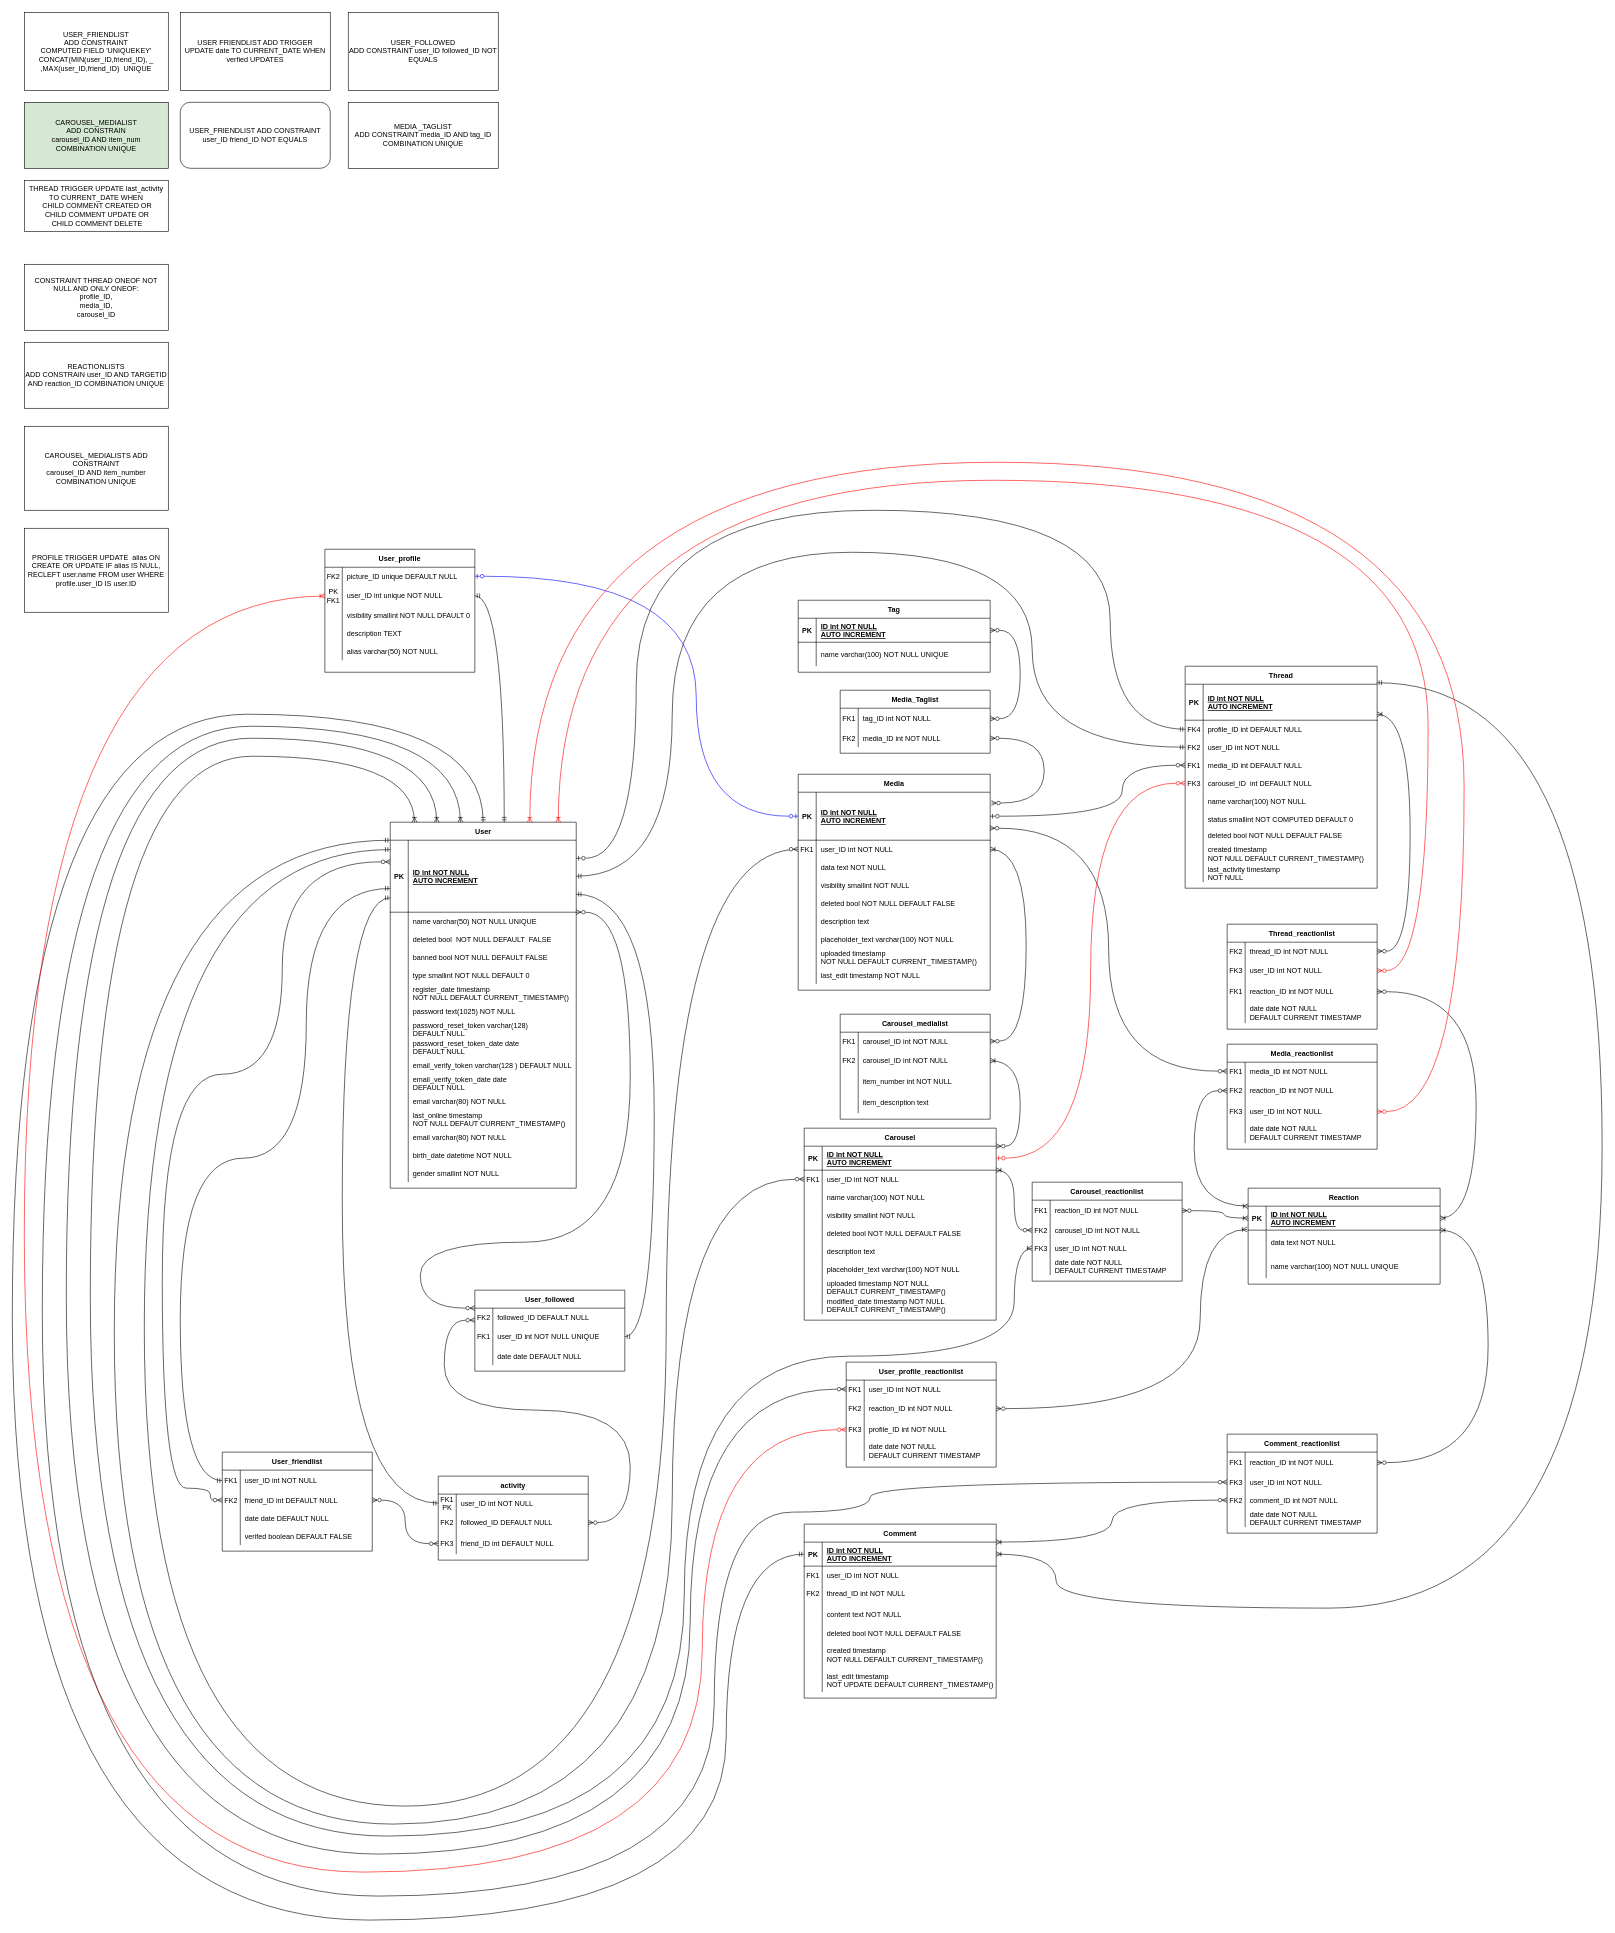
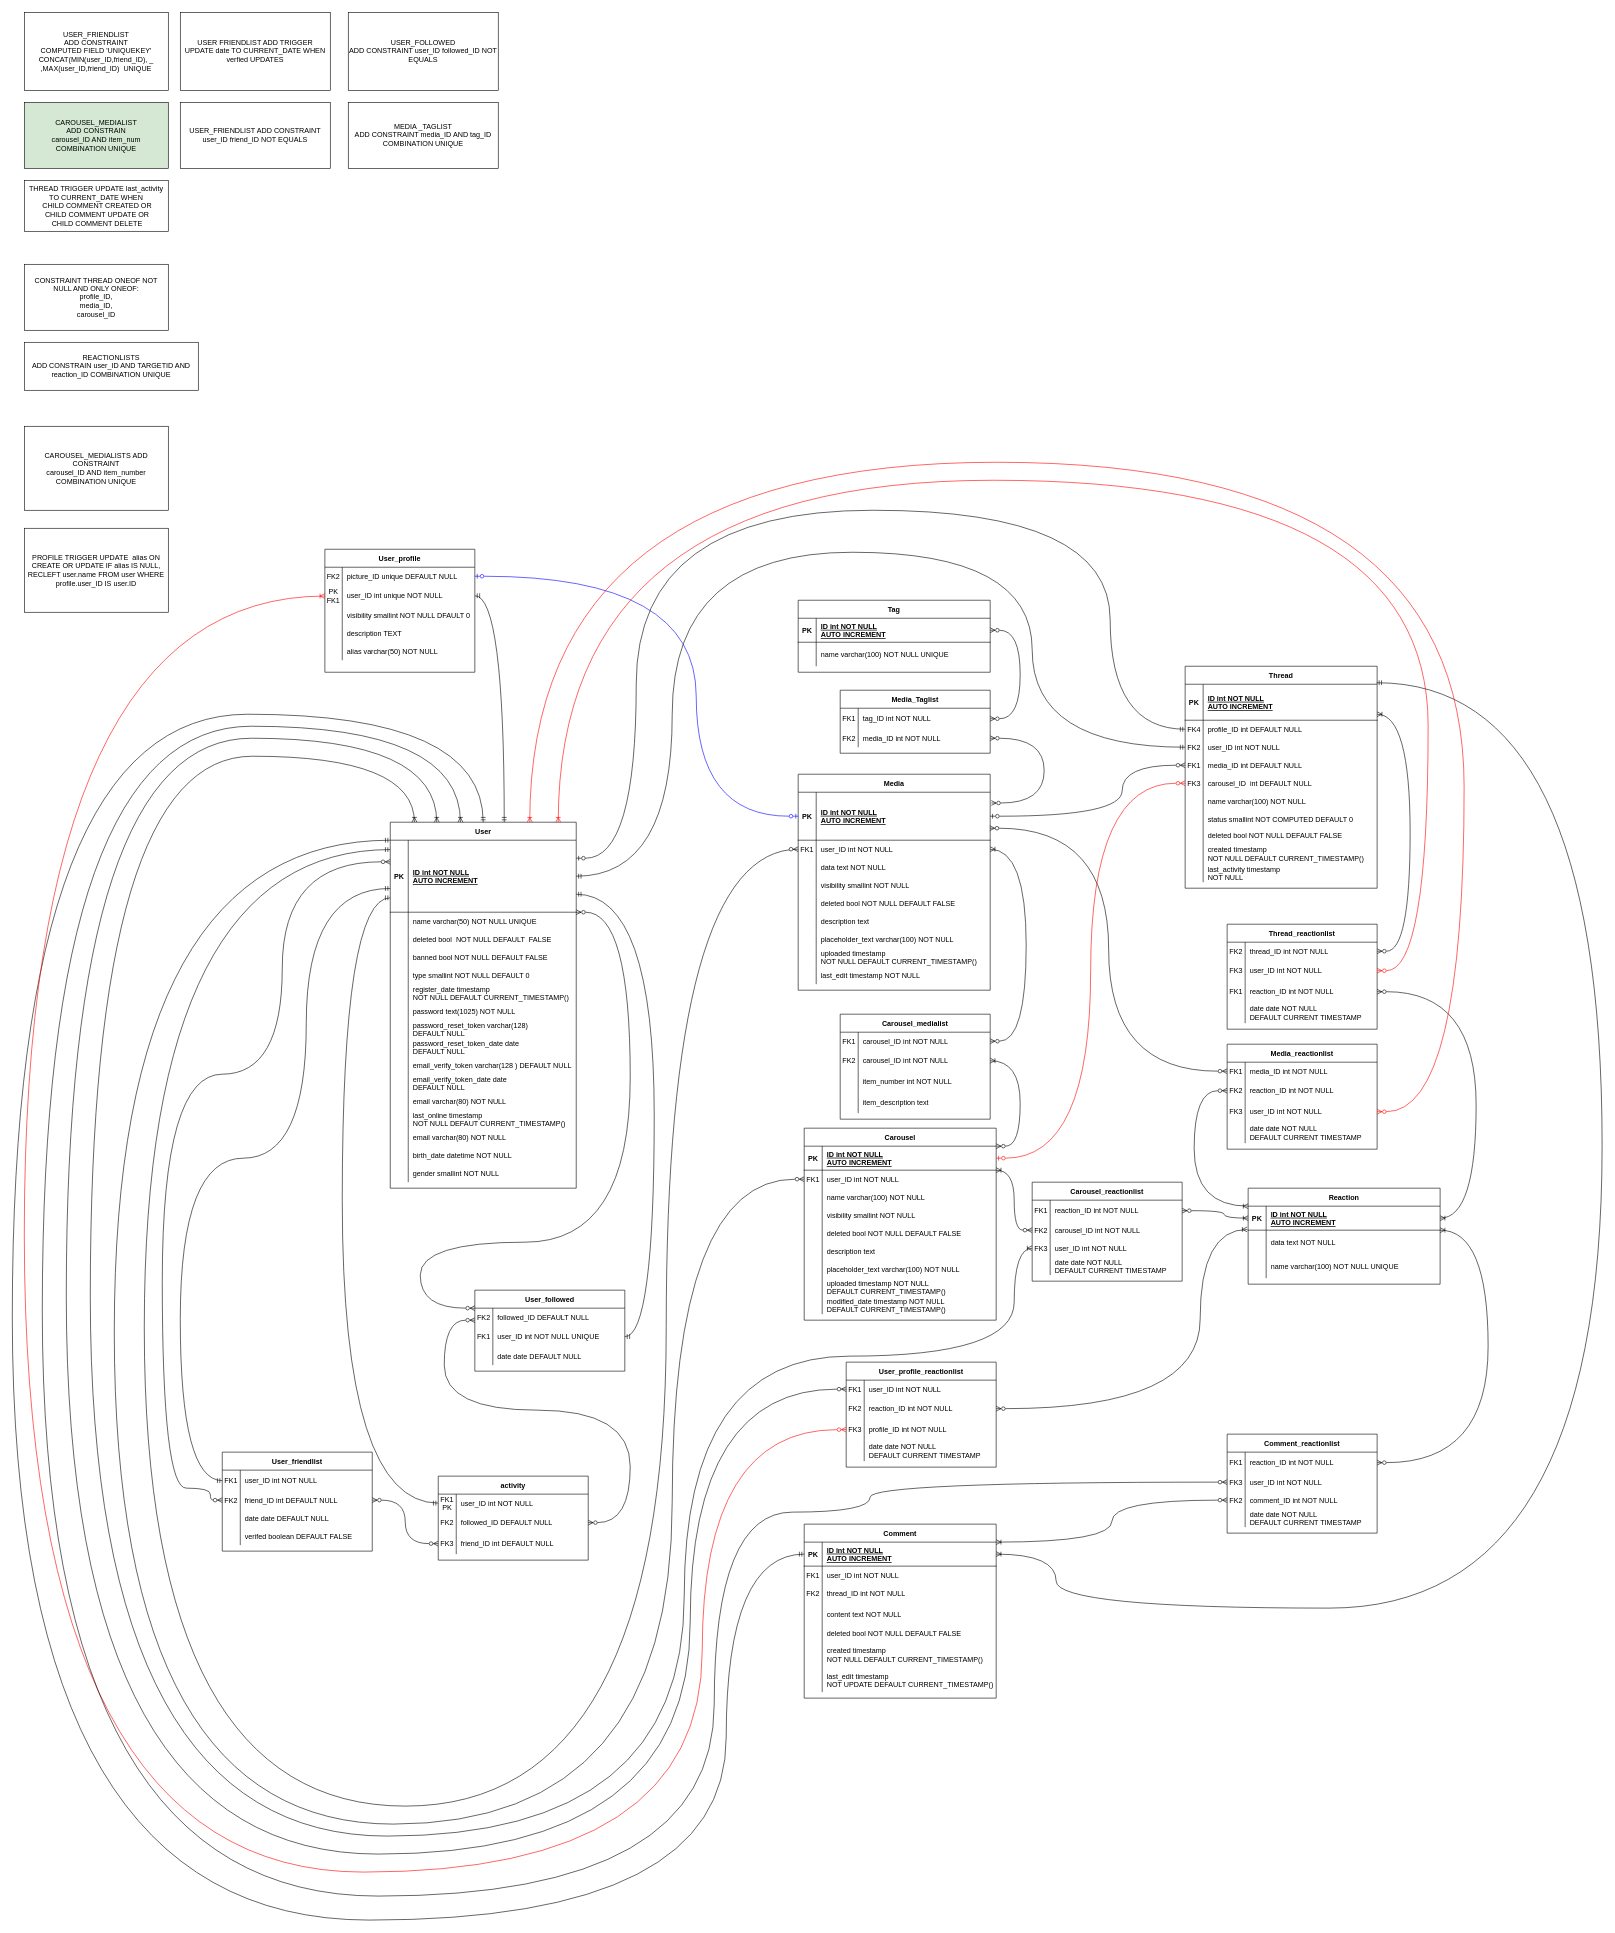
- <mxCell id="355" value="USER_FRIENDLIST ADD CONSTRAINT user_ID friend_ID NOT EQUALS" style="whiteSpace=wrap;html=1;rounded=1;" vertex="1" parent="1"><mxGeometry x="300" y="170" width="250" height="110" as="geometry" /></mxCell>
+ <mxCell id="355" value="USER_FRIENDLIST ADD CONSTRAINT user_ID friend_ID NOT EQUALS" style="rounded=0;whiteSpace=wrap;html=1;" vertex="1" parent="1"><mxGeometry x="300" y="170" width="250" height="110" as="geometry" /></mxCell>
- <mxCell id="294" value="REACTIONLISTS&lt;br&gt;ADD CONSTRAIN user_ID AND TARGETID AND reaction_ID COMBINATION UNIQUE" style="rounded=0;whiteSpace=wrap;html=1;" parent="1" vertex="1"><mxGeometry x="40" y="570" width="240" height="110" as="geometry" /></mxCell>
+ <mxCell id="294" value="REACTIONLISTS&lt;br&gt;ADD CONSTRAIN user_ID AND TARGETID AND reaction_ID COMBINATION UNIQUE" style="rounded=0;whiteSpace=wrap;html=1;" parent="1" vertex="1"><mxGeometry x="40" y="570" width="290" height="80" as="geometry" /></mxCell>
